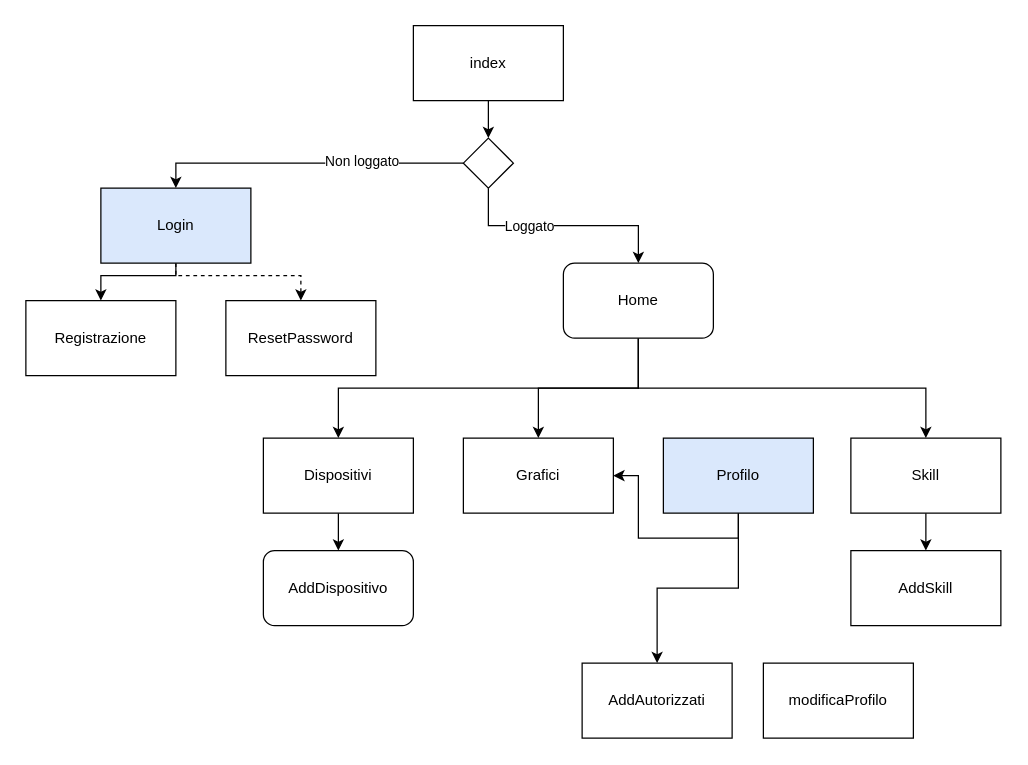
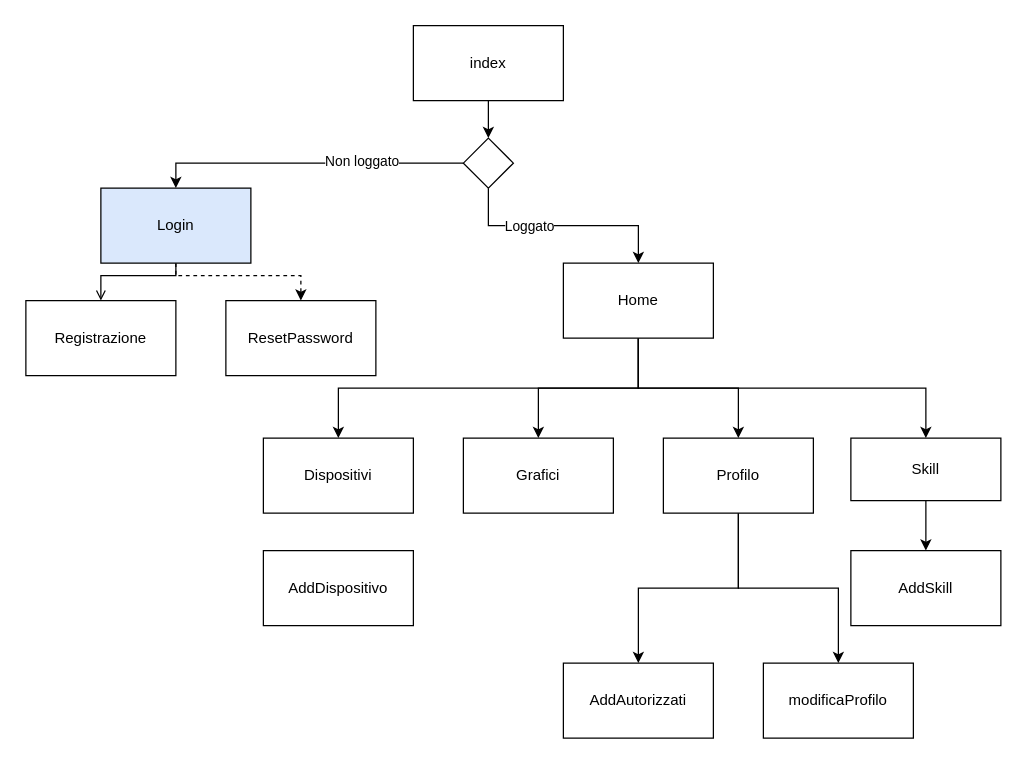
- <mxCell id="5" style="edgeStyle=orthogonalEdgeStyle;rounded=0;orthogonalLoop=1;jettySize=auto;html=1;" edge="1" parent="1" source="7" target="4"><mxGeometry relative="1" as="geometry"><Array as="points"><mxPoint x="140" y="220" /><mxPoint x="80" y="220" /></Array></mxGeometry></mxCell>
+ <mxCell id="5" style="edgeStyle=orthogonalEdgeStyle;rounded=0;orthogonalLoop=1;jettySize=auto;html=1;endArrow=open;" edge="1" parent="1" source="7" target="4"><mxGeometry relative="1" as="geometry"><Array as="points"><mxPoint x="140" y="220" /><mxPoint x="80" y="220" /></Array></mxGeometry></mxCell>
- <mxCell id="13" value="Home" style="whiteSpace=wrap;html=1;rounded=1;" vertex="1" parent="1"><mxGeometry x="450" y="210" width="120" height="60" as="geometry" /></mxCell>
+ <mxCell id="13" value="Home" style="rounded=0;whiteSpace=wrap;html=1;" vertex="1" parent="1"><mxGeometry x="450" y="210" width="120" height="60" as="geometry" /></mxCell>
+ <mxCell id="12" style="edgeStyle=orthogonalEdgeStyle;rounded=0;orthogonalLoop=1;jettySize=auto;html=1;entryX=0.5;entryY=0;entryDx=0;entryDy=0;" edge="1" parent="1" source="13" target="20"><mxGeometry relative="1" as="geometry"><Array as="points"><mxPoint x="510" y="310" /><mxPoint x="590" y="310" /></Array></mxGeometry></mxCell>
- <mxCell id="20" value="Profilo" style="rounded=0;whiteSpace=wrap;html=1;fillColor=#dae8fc;" vertex="1" parent="1"><mxGeometry x="530" y="350" width="120" height="60" as="geometry" /></mxCell>
+ <mxCell id="20" value="Profilo" style="rounded=0;whiteSpace=wrap;html=1;" vertex="1" parent="1"><mxGeometry x="530" y="350" width="120" height="60" as="geometry" /></mxCell>
- <mxCell id="22" value="Skill" style="rounded=0;whiteSpace=wrap;html=1;" vertex="1" parent="1"><mxGeometry x="680" y="350" width="120" height="60" as="geometry" /></mxCell>
+ <mxCell id="22" value="Skill" style="rounded=0;whiteSpace=wrap;html=1;" vertex="1" parent="1"><mxGeometry x="680" y="350" width="120" height="50" as="geometry" /></mxCell>
- <mxCell id="14" style="edgeStyle=orthogonalEdgeStyle;rounded=0;orthogonalLoop=1;jettySize=auto;html=1;entryX=0.5;entryY=0;entryDx=0;entryDy=0;" edge="1" parent="1" source="15" target="16"><mxGeometry relative="1" as="geometry" /></mxCell>
- <mxCell id="19" style="edgeStyle=orthogonalEdgeStyle;rounded=0;orthogonalLoop=1;jettySize=auto;html=1;exitX=0.5;exitY=1;exitDx=0;exitDy=0;" edge="1" parent="1" source="20" target="17"><mxGeometry relative="1" as="geometry" /></mxCell>
+ <mxCell id="19" style="edgeStyle=orthogonalEdgeStyle;rounded=0;orthogonalLoop=1;jettySize=auto;html=1;exitX=0.5;exitY=1;exitDx=0;exitDy=0;" edge="1" parent="1" source="20" target="24"><mxGeometry relative="1" as="geometry" /></mxCell>
- <mxCell id="16" value="AddDispositivo" style="whiteSpace=wrap;html=1;rounded=1;" vertex="1" parent="1"><mxGeometry x="210" y="440" width="120" height="60" as="geometry" /></mxCell>
+ <mxCell id="16" value="AddDispositivo" style="rounded=0;whiteSpace=wrap;html=1;" vertex="1" parent="1"><mxGeometry x="210" y="440" width="120" height="60" as="geometry" /></mxCell>
- <mxCell id="25" value="AddAutorizzati" style="rounded=0;whiteSpace=wrap;html=1;" vertex="1" parent="1"><mxGeometry x="465" y="530" width="120" height="60" as="geometry" /></mxCell>
+ <mxCell id="25" value="AddAutorizzati" style="rounded=0;whiteSpace=wrap;html=1;" vertex="1" parent="1"><mxGeometry x="450" y="530" width="120" height="60" as="geometry" /></mxCell>
